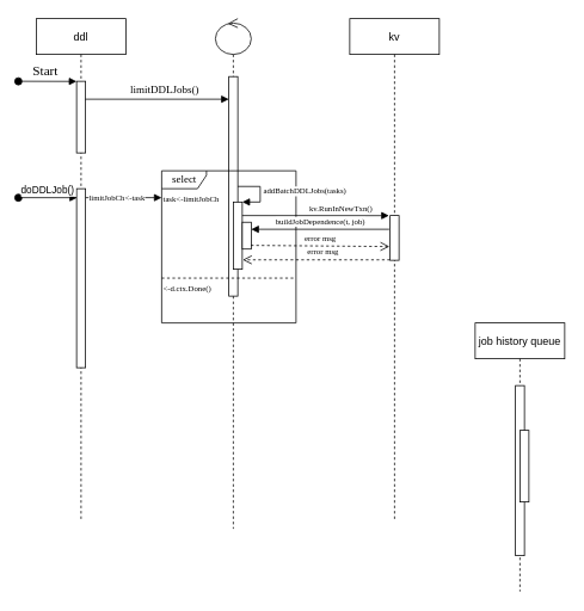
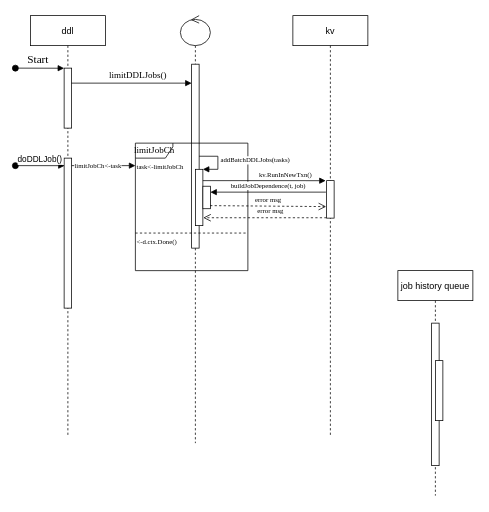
- <mxCell id="14" value="select" style="shape=umlFrame;tabWidth=110;tabHeight=30;tabPosition=left;html=1;boundedLbl=1;labelInHeader=1;width=50;height=20;fontFamily=Times New Roman;" vertex="1" parent="1"><mxGeometry x="180" y="190" width="150" height="170" as="geometry" /></mxCell>
+ <mxCell id="14" value="limitJobCh" style="shape=umlFrame;tabWidth=110;tabHeight=30;tabPosition=left;html=1;boundedLbl=1;labelInHeader=1;width=50;height=20;fontFamily=Times New Roman;" vertex="1" parent="1"><mxGeometry x="180" y="190" width="150" height="170" as="geometry" /></mxCell>
